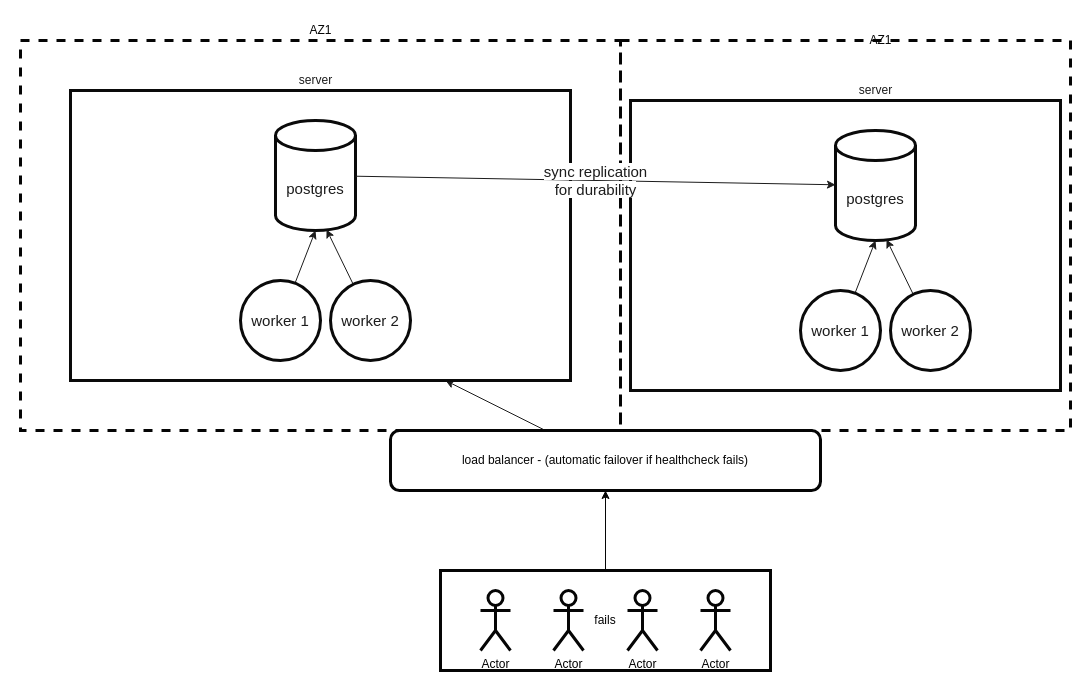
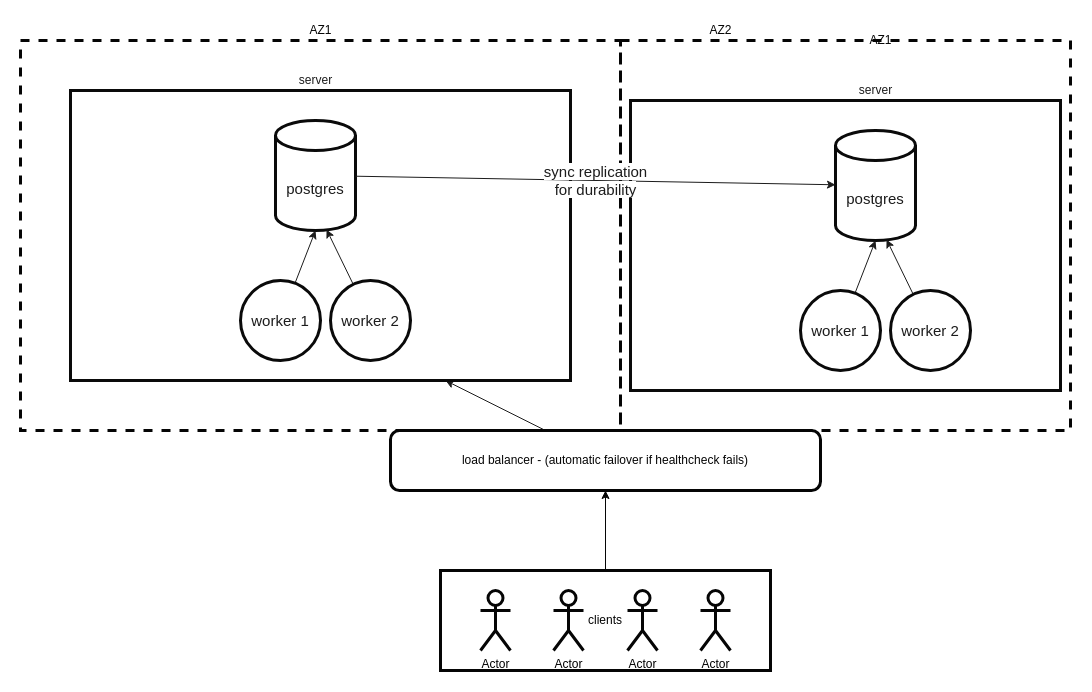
+ <mxCell id="13" value="AZ2" style="text;html=1;align=center;verticalAlign=middle;resizable=0;points=[];autosize=1;strokeColor=none;fillColor=none;fontColor=#050505;" parent="1" vertex="1"><mxGeometry x="700" y="20" width="40" height="20" as="geometry" /></mxCell>
- <mxCell id="10" value="fails" style="rounded=0;whiteSpace=wrap;html=1;labelBackgroundColor=none;fontColor=#050505;strokeColor=#050505;strokeWidth=3;fillColor=none;" parent="1" vertex="1"><mxGeometry x="440" y="570" width="330" height="100" as="geometry" /></mxCell>
+ <mxCell id="10" value="clients" style="rounded=0;whiteSpace=wrap;html=1;labelBackgroundColor=none;fontColor=#050505;strokeColor=#050505;strokeWidth=3;fillColor=none;" parent="1" vertex="1"><mxGeometry x="440" y="570" width="330" height="100" as="geometry" /></mxCell>
